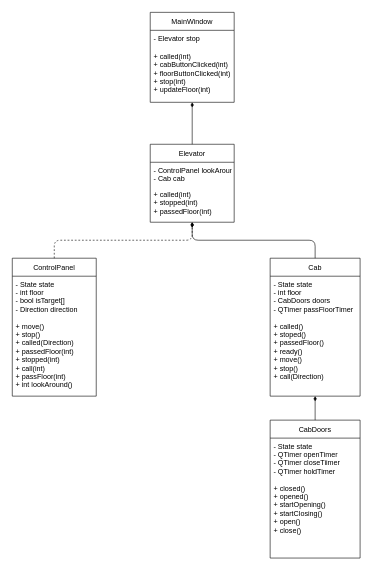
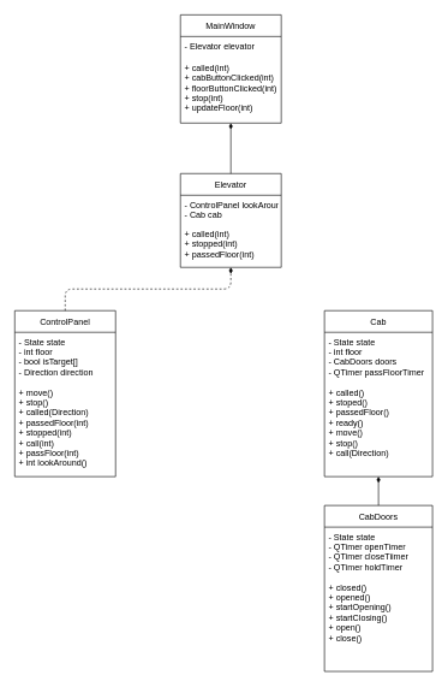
- <mxCell id="3" value="- Elevator stop" style="text;strokeColor=none;fillColor=none;align=left;verticalAlign=top;spacingLeft=4;spacingRight=4;overflow=hidden;rotatable=0;points=[[0,0.5],[1,0.5]];portConstraint=eastwest;" vertex="1" parent="2"><mxGeometry y="30" width="140" height="30" as="geometry" /></mxCell>
+ <mxCell id="3" value="- Elevator elevator" style="text;strokeColor=none;fillColor=none;align=left;verticalAlign=top;spacingLeft=4;spacingRight=4;overflow=hidden;rotatable=0;points=[[0,0.5],[1,0.5]];portConstraint=eastwest;" vertex="1" parent="2"><mxGeometry y="30" width="140" height="30" as="geometry" /></mxCell>
- <mxCell id="13" style="edgeStyle=none;html=1;endArrow=diamondThin;endFill=1;" edge="1" parent="1" source="14" target="8"><mxGeometry relative="1" as="geometry"><Array as="points"><mxPoint x="525" y="400" /><mxPoint x="320" y="400" /></Array></mxGeometry></mxCell>
